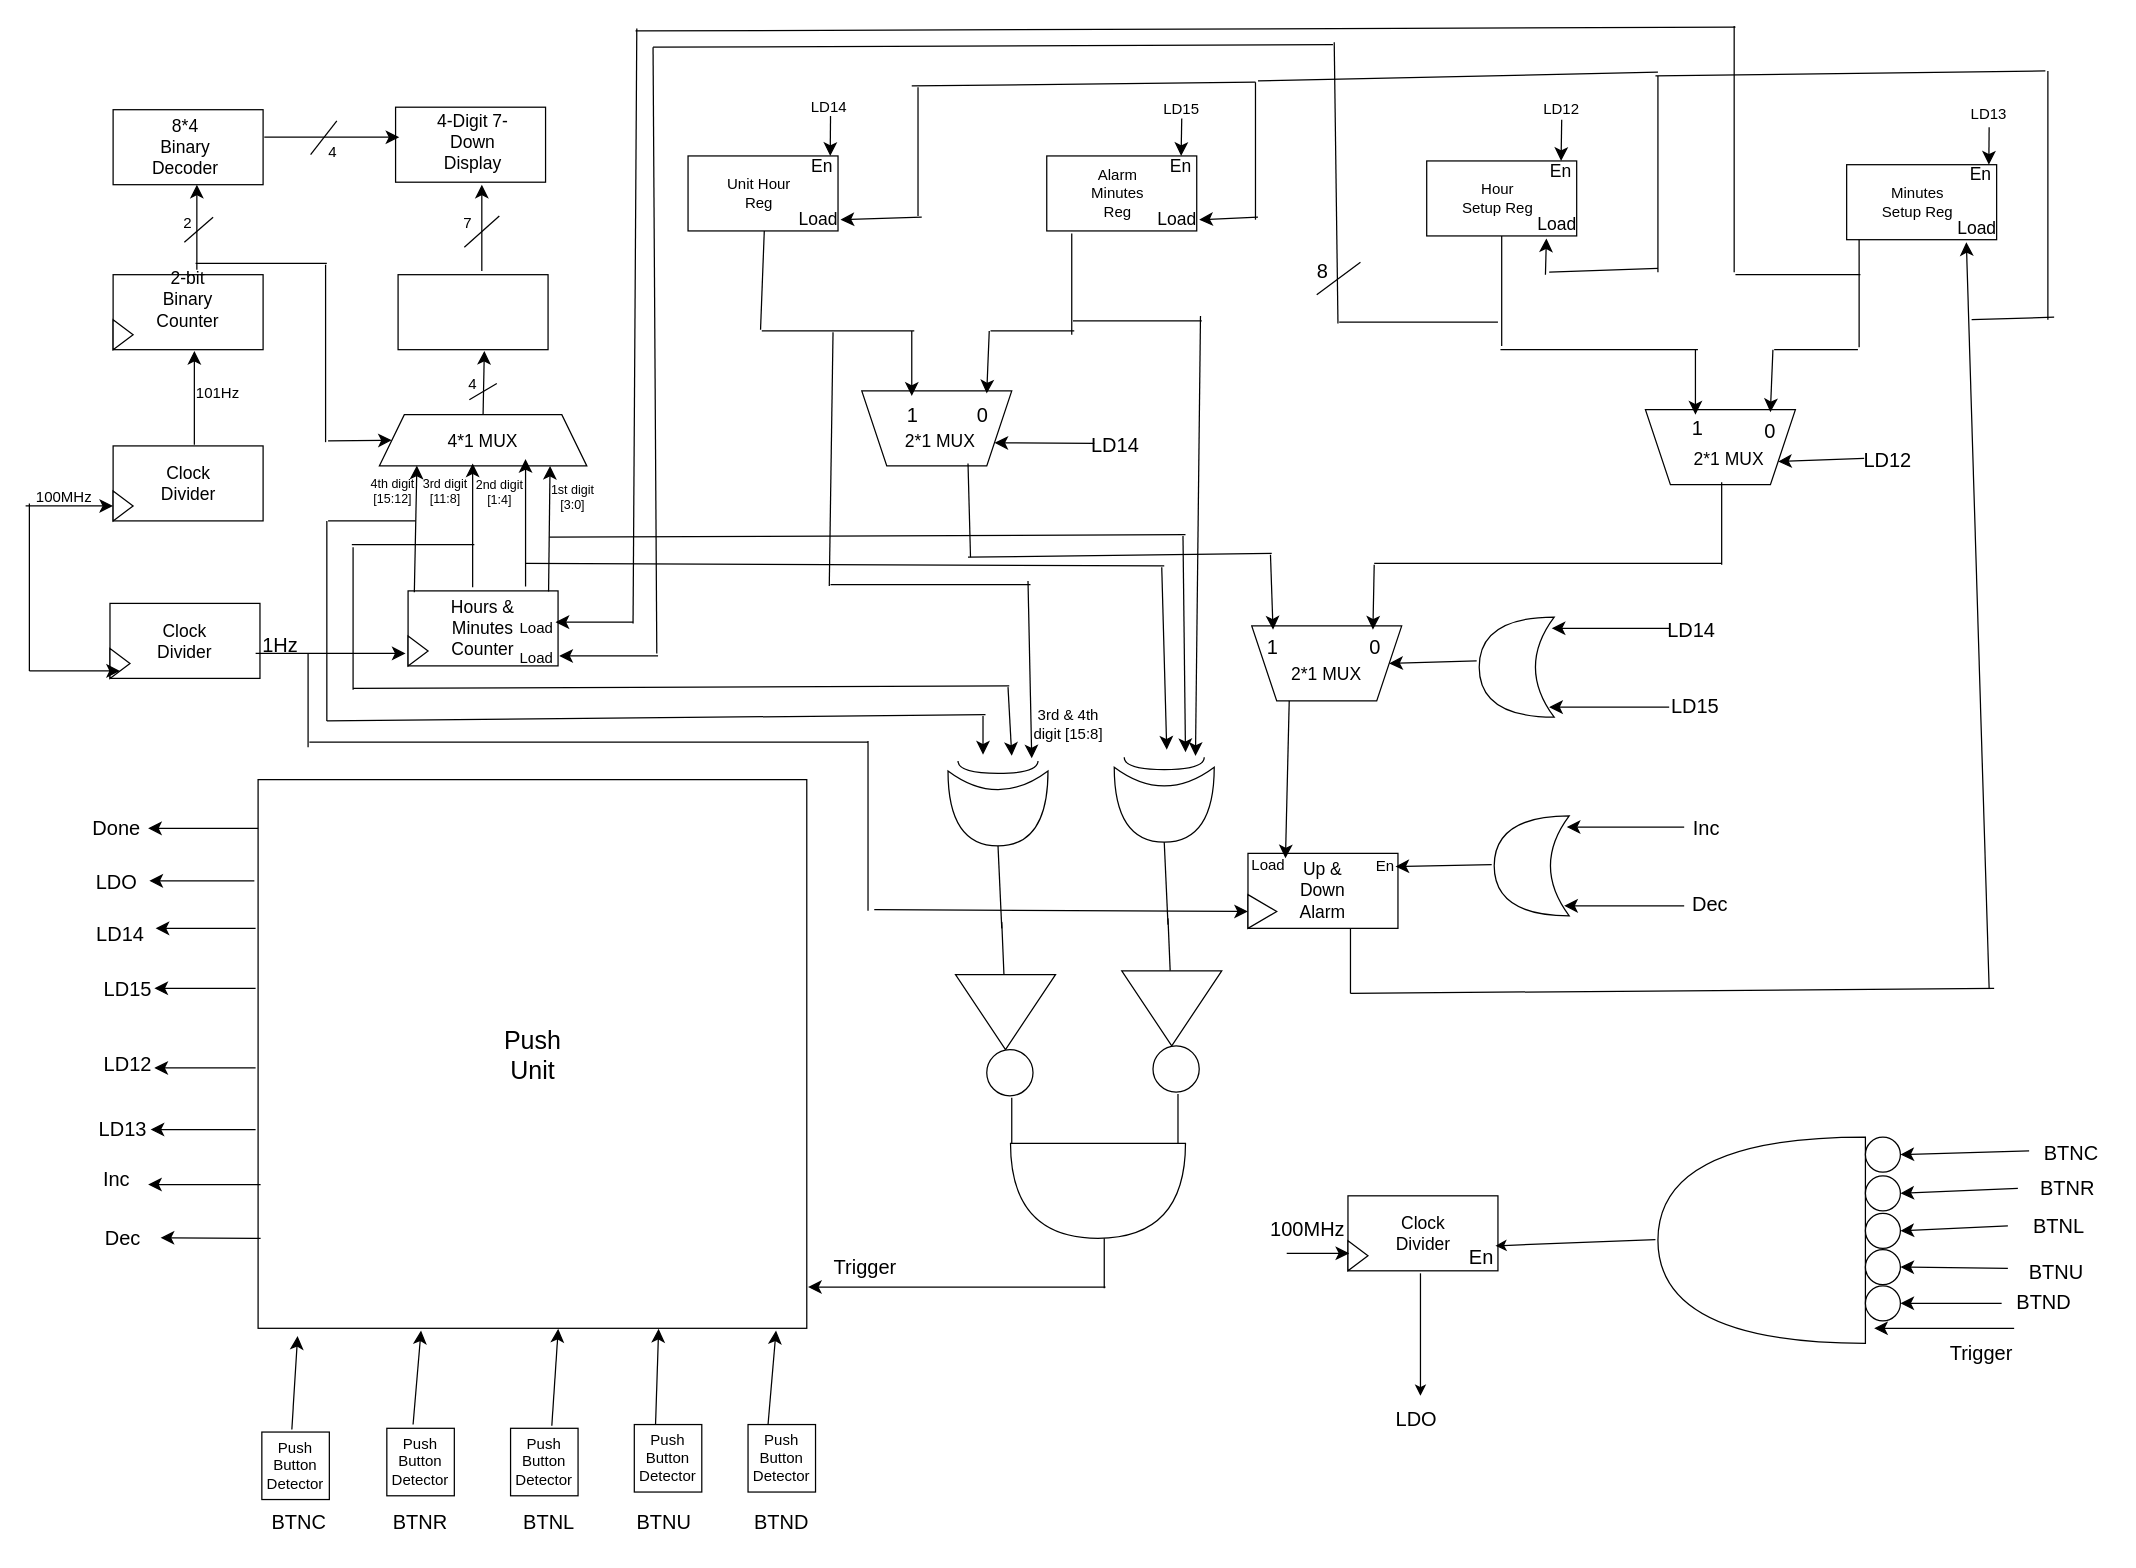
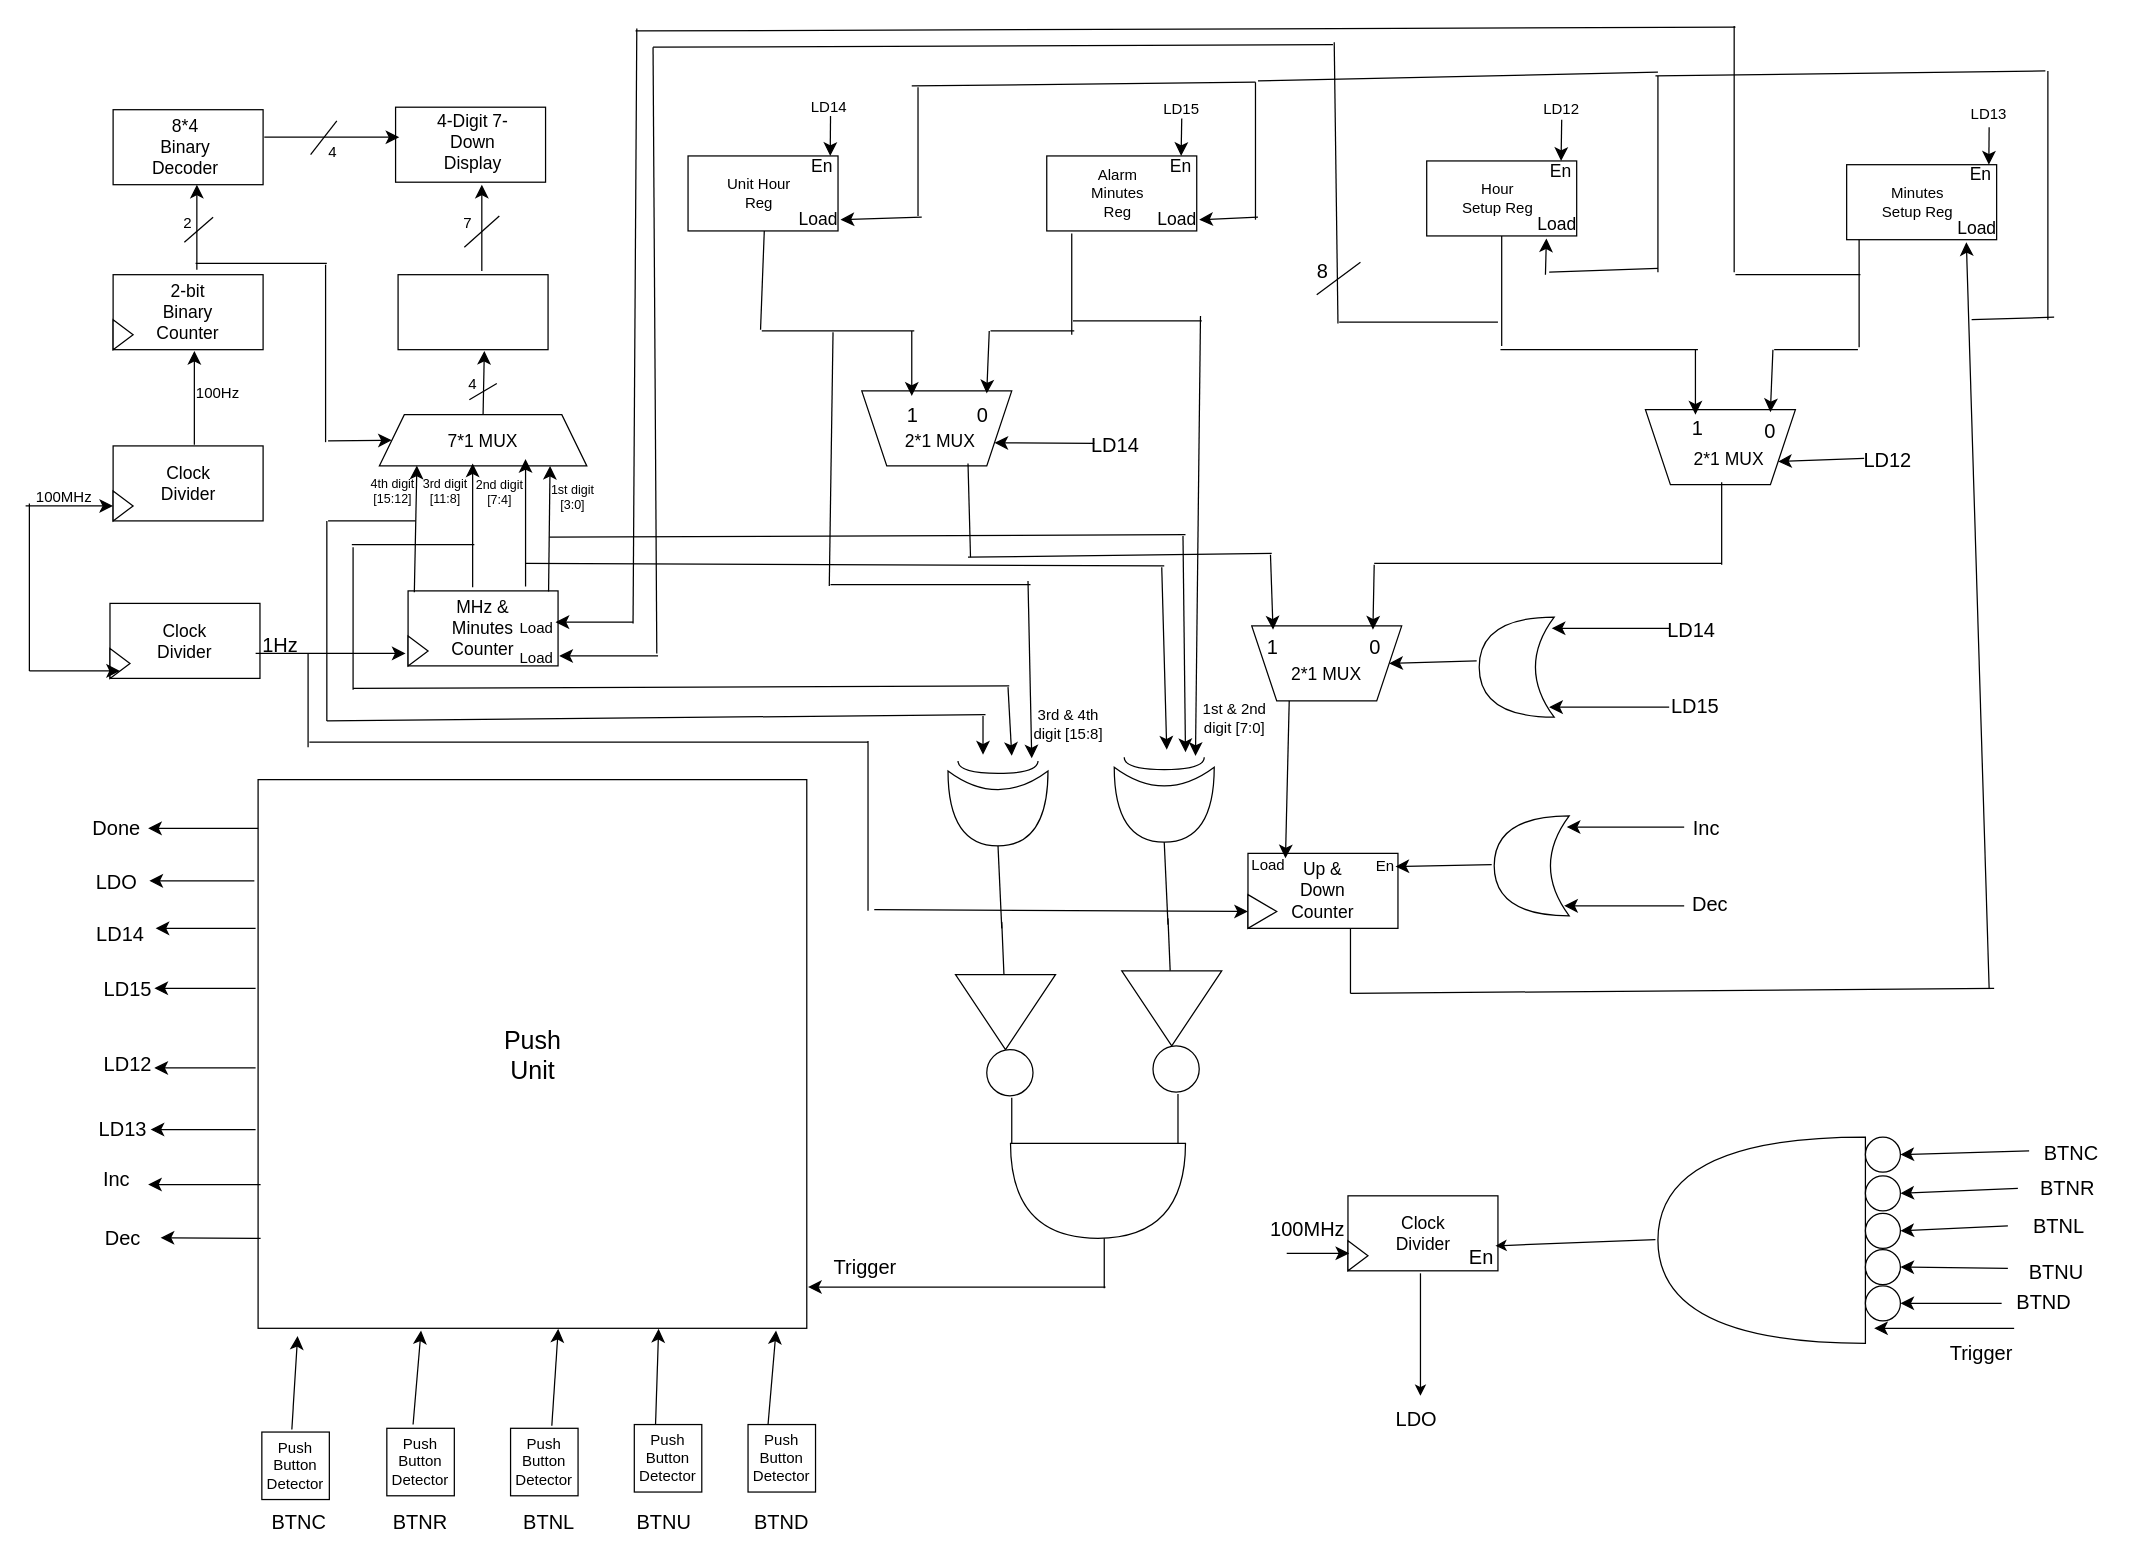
- <mxCell id="13" value="2-bit Binary Counter" style="text;strokeColor=none;fillColor=none;html=1;align=center;verticalAlign=middle;whiteSpace=wrap;rounded=0;fontSize=14;" vertex="1" parent="1"><mxGeometry x="120" y="224" width="60" height="30" as="geometry" /></mxCell>
+ <mxCell id="13" value="2-bit Binary Counter" style="text;strokeColor=none;fillColor=none;html=1;align=center;verticalAlign=middle;whiteSpace=wrap;rounded=0;fontSize=14;" vertex="1" parent="1"><mxGeometry x="120" y="234" width="60" height="30" as="geometry" /></mxCell>
- <mxCell id="32" value="101Hz" style="text;strokeColor=none;fillColor=none;html=1;align=center;verticalAlign=middle;whiteSpace=wrap;rounded=0;fontSize=12;" vertex="1" parent="1"><mxGeometry x="144" y="299" width="60" height="30" as="geometry" /></mxCell>
+ <mxCell id="32" value="100Hz" style="text;strokeColor=none;fillColor=none;html=1;align=center;verticalAlign=middle;whiteSpace=wrap;rounded=0;fontSize=12;" vertex="1" parent="1"><mxGeometry x="144" y="299" width="60" height="30" as="geometry" /></mxCell>
- <mxCell id="16" value="4*1 MUX" style="text;strokeColor=none;fillColor=none;html=1;align=center;verticalAlign=middle;whiteSpace=wrap;rounded=0;fontSize=14;" vertex="1" parent="1"><mxGeometry x="356" y="336.5" width="60" height="30" as="geometry" /></mxCell>
+ <mxCell id="16" value="7*1 MUX" style="text;strokeColor=none;fillColor=none;html=1;align=center;verticalAlign=middle;whiteSpace=wrap;rounded=0;fontSize=14;" vertex="1" parent="1"><mxGeometry x="356" y="336.5" width="60" height="30" as="geometry" /></mxCell>
- <mxCell id="241" value="2nd digit&lt;div style=&quot;font-size: 10px;&quot;&gt;[1:4]&lt;/div&gt;" style="text;strokeColor=none;fillColor=none;html=1;align=center;verticalAlign=middle;whiteSpace=wrap;rounded=0;fontSize=10;" vertex="1" parent="1"><mxGeometry x="379" y="382" width="41" height="21" as="geometry" /></mxCell>
+ <mxCell id="241" value="2nd digit&lt;div style=&quot;font-size: 10px;&quot;&gt;[7:4]&lt;/div&gt;" style="text;strokeColor=none;fillColor=none;html=1;align=center;verticalAlign=middle;whiteSpace=wrap;rounded=0;fontSize=10;" vertex="1" parent="1"><mxGeometry x="379" y="382" width="41" height="21" as="geometry" /></mxCell>
- <mxCell id="17" value="Hours &amp;amp; Minutes Counter" style="text;strokeColor=none;fillColor=none;html=1;align=center;verticalAlign=middle;whiteSpace=wrap;rounded=0;fontSize=14;" vertex="1" parent="1"><mxGeometry x="356" y="487" width="60" height="30" as="geometry" /></mxCell>
+ <mxCell id="17" value="MHz &amp;amp; Minutes Counter" style="text;strokeColor=none;fillColor=none;html=1;align=center;verticalAlign=middle;whiteSpace=wrap;rounded=0;fontSize=14;" vertex="1" parent="1"><mxGeometry x="356" y="487" width="60" height="30" as="geometry" /></mxCell>
+ <mxCell id="247" value="1st &amp;amp; 2nd digit [7:0]" style="text;strokeColor=none;fillColor=none;html=1;align=center;verticalAlign=middle;whiteSpace=wrap;rounded=0;fontSize=12;" vertex="1" parent="1"><mxGeometry x="951" y="560" width="73" height="28" as="geometry" /></mxCell>
- <mxCell id="100" value="Up &amp;amp; Down Alarm" style="text;strokeColor=none;fillColor=none;html=1;align=center;verticalAlign=middle;whiteSpace=wrap;rounded=0;fontSize=14;" vertex="1" parent="1"><mxGeometry x="1028" y="697" width="60" height="30" as="geometry" /></mxCell>
+ <mxCell id="100" value="Up &amp;amp; Down Counter" style="text;strokeColor=none;fillColor=none;html=1;align=center;verticalAlign=middle;whiteSpace=wrap;rounded=0;fontSize=14;" vertex="1" parent="1"><mxGeometry x="1028" y="697" width="60" height="30" as="geometry" /></mxCell>
